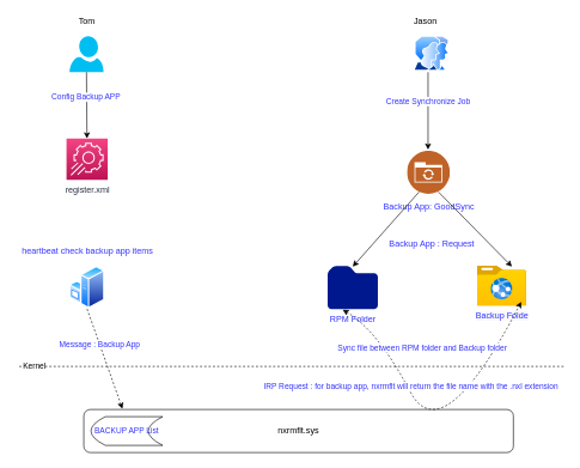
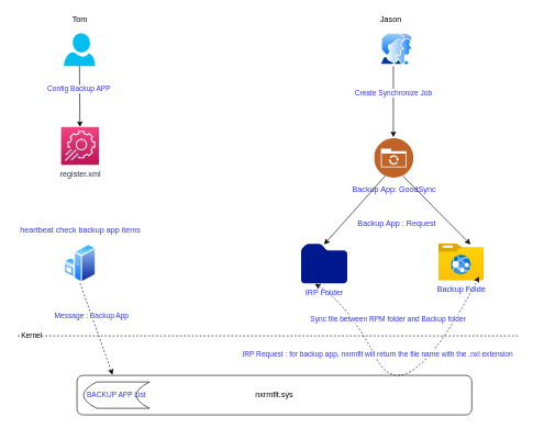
- <mxCell id="6" value="&lt;font color=&quot;#3333ff&quot;&gt;RPM Folder&lt;/font&gt;" style="aspect=fixed;pointerEvents=1;shadow=0;dashed=0;html=1;strokeColor=none;labelPosition=center;verticalLabelPosition=bottom;verticalAlign=top;align=center;fillColor=#00188D;shape=mxgraph.mscae.enterprise.folder" vertex="1" parent="1"><mxGeometry x="456" y="370" width="70" height="60.2" as="geometry" /></mxCell>
+ <mxCell id="6" value="&lt;font color=&quot;#3333ff&quot;&gt;IRP Folder&lt;/font&gt;" style="aspect=fixed;pointerEvents=1;shadow=0;dashed=0;html=1;strokeColor=none;labelPosition=center;verticalLabelPosition=bottom;verticalAlign=top;align=center;fillColor=#00188D;shape=mxgraph.mscae.enterprise.folder" vertex="1" parent="1"><mxGeometry x="456" y="370" width="70" height="60.2" as="geometry" /></mxCell>
